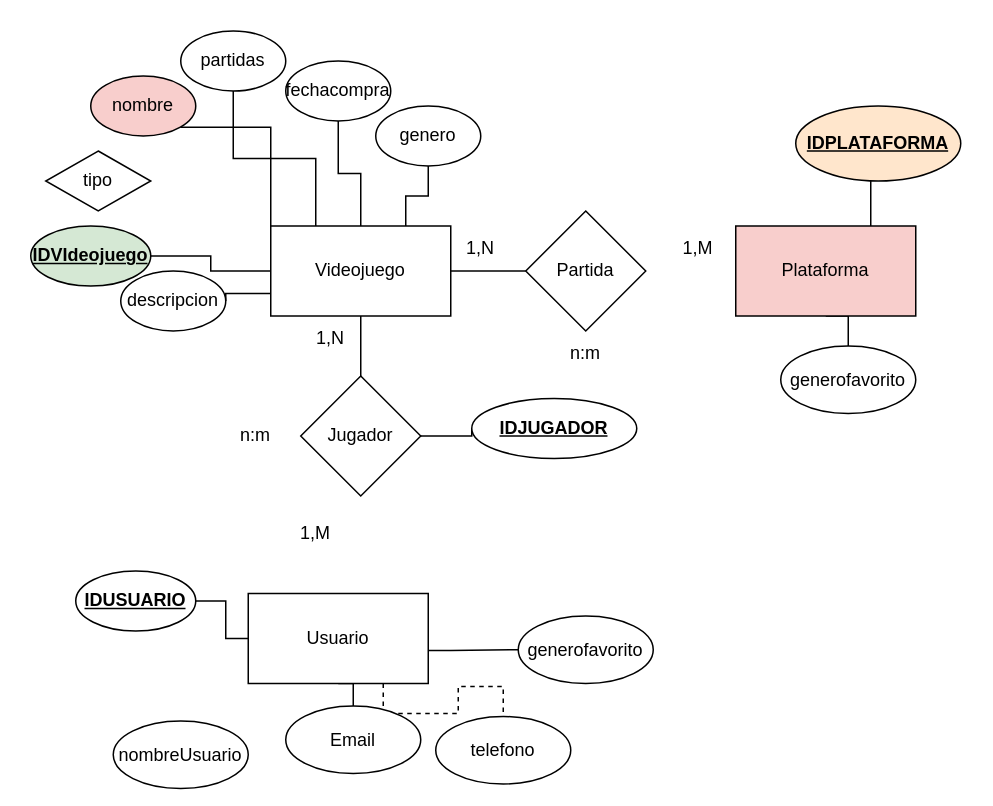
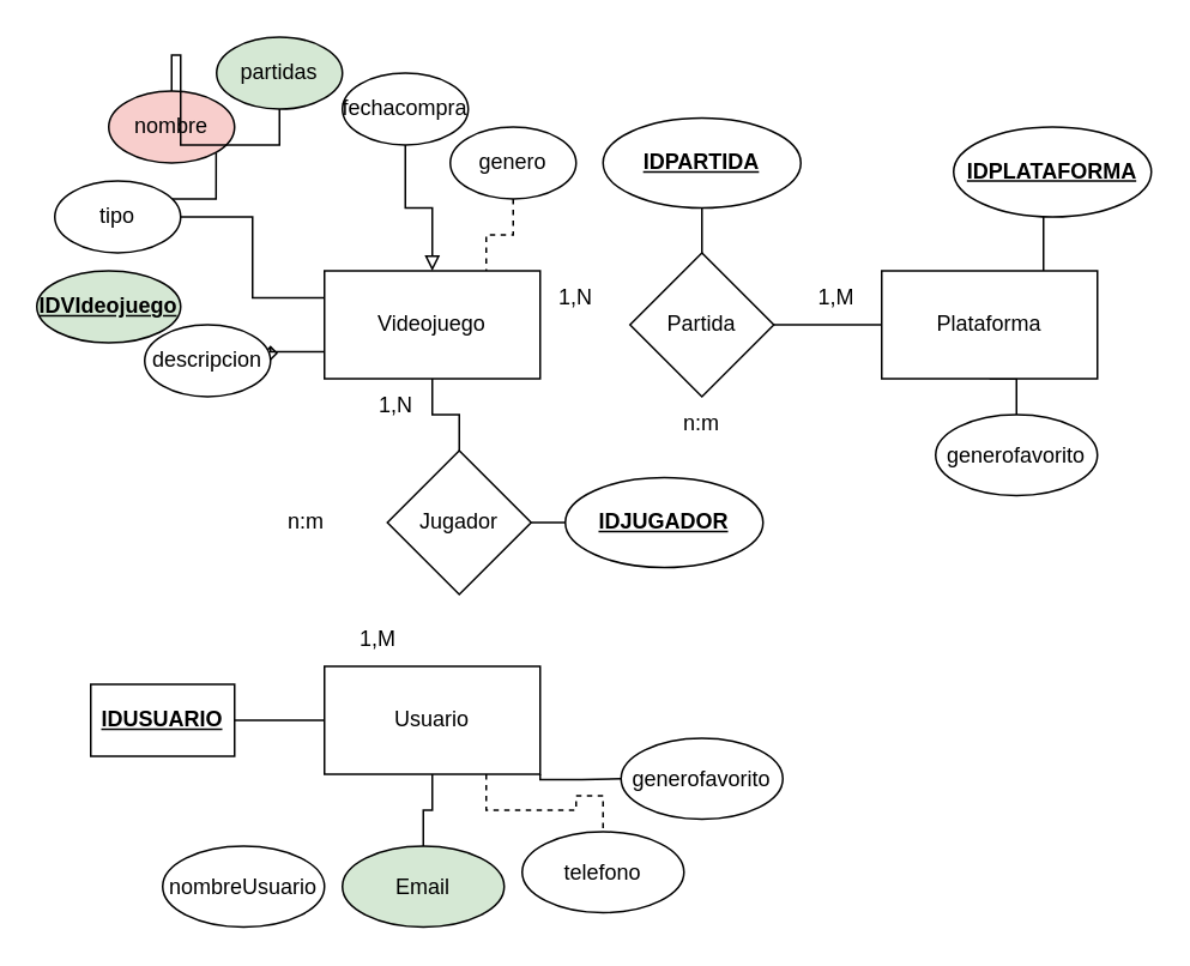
- <mxCell id="24" value="partidas" style="ellipse;whiteSpace=wrap;html=1;" vertex="1" parent="1"><mxGeometry x="120" y="20" width="70" height="40" as="geometry" /></mxCell>
+ <mxCell id="24" value="partidas" style="ellipse;whiteSpace=wrap;html=1;fillColor=#d5e8d4;" vertex="1" parent="1"><mxGeometry x="120" y="20" width="70" height="40" as="geometry" /></mxCell>
- <mxCell id="19" style="edgeStyle=orthogonalEdgeStyle;rounded=0;orthogonalLoop=1;jettySize=auto;html=1;exitX=1;exitY=1;exitDx=0;exitDy=0;entryX=0;entryY=0;entryDx=0;entryDy=0;endArrow=none;endFill=0;" edge="1" parent="1" source="20" target="7"><mxGeometry relative="1" as="geometry" /></mxCell>
+ <mxCell id="19" style="edgeStyle=orthogonalEdgeStyle;rounded=0;orthogonalLoop=1;jettySize=auto;html=1;exitX=1;exitY=1;exitDx=0;exitDy=0;endArrow=none;endFill=0;" edge="1" parent="1" source="20" target="25"><mxGeometry relative="1" as="geometry" /></mxCell>
+ <mxCell id="39" value="&lt;b&gt;&lt;u&gt;IDPARTIDA&lt;/u&gt;&lt;/b&gt;" style="ellipse;whiteSpace=wrap;html=1;" vertex="1" parent="1"><mxGeometry x="335" y="65" width="110" height="50" as="geometry" /></mxCell>
- <mxCell id="38" value="&lt;b&gt;&lt;u&gt;IDPLATAFORMA&lt;/u&gt;&lt;/b&gt;" style="ellipse;whiteSpace=wrap;html=1;fillColor=#ffe6cc;" vertex="1" parent="1"><mxGeometry x="530" y="70" width="110" height="50" as="geometry" /></mxCell>
+ <mxCell id="38" value="&lt;b&gt;&lt;u&gt;IDPLATAFORMA&lt;/u&gt;&lt;/b&gt;" style="ellipse;whiteSpace=wrap;html=1;" vertex="1" parent="1"><mxGeometry x="530" y="70" width="110" height="50" as="geometry" /></mxCell>
- <mxCell id="23" style="edgeStyle=orthogonalEdgeStyle;rounded=0;orthogonalLoop=1;jettySize=auto;html=1;exitX=0.5;exitY=1;exitDx=0;exitDy=0;entryX=0.25;entryY=0;entryDx=0;entryDy=0;endArrow=none;endFill=0;" edge="1" parent="1" source="24" target="7"><mxGeometry relative="1" as="geometry" /></mxCell>
+ <mxCell id="23" style="edgeStyle=orthogonalEdgeStyle;rounded=0;orthogonalLoop=1;jettySize=auto;html=1;exitX=0.5;exitY=1;exitDx=0;exitDy=0;endArrow=none;endFill=0;" edge="1" parent="1" source="24" target="20"><mxGeometry relative="1" as="geometry" /></mxCell>
- <mxCell id="25" value="tipo" style="rhombus;whiteSpace=wrap;html=1;" vertex="1" parent="1"><mxGeometry x="30" y="100" width="70" height="40" as="geometry" /></mxCell>
+ <mxCell id="25" value="tipo" style="ellipse;whiteSpace=wrap;html=1;" vertex="1" parent="1"><mxGeometry x="30" y="100" width="70" height="40" as="geometry" /></mxCell>
+ <mxCell id="15" style="edgeStyle=orthogonalEdgeStyle;rounded=0;orthogonalLoop=1;jettySize=auto;html=1;exitX=0.5;exitY=0;exitDx=0;exitDy=0;entryX=0.5;entryY=1;entryDx=0;entryDy=0;endArrow=none;endFill=0;" edge="1" parent="1" source="16" target="39"><mxGeometry relative="1" as="geometry" /></mxCell>
- <mxCell id="21" style="edgeStyle=orthogonalEdgeStyle;rounded=0;orthogonalLoop=1;jettySize=auto;html=1;exitX=0.5;exitY=1;exitDx=0;exitDy=0;entryX=0.75;entryY=0;entryDx=0;entryDy=0;endArrow=none;endFill=0;" edge="1" parent="1" source="22" target="7"><mxGeometry relative="1" as="geometry" /></mxCell>
+ <mxCell id="21" style="edgeStyle=orthogonalEdgeStyle;rounded=0;orthogonalLoop=1;jettySize=auto;html=1;exitX=0.5;exitY=1;exitDx=0;exitDy=0;entryX=0.75;entryY=0;entryDx=0;entryDy=0;endArrow=none;endFill=0;dashed=1;" edge="1" parent="1" source="22" target="7"><mxGeometry relative="1" as="geometry" /></mxCell>
+ <mxCell id="6" style="edgeStyle=orthogonalEdgeStyle;rounded=0;orthogonalLoop=1;jettySize=auto;html=1;exitX=0;exitY=0.25;exitDx=0;exitDy=0;entryX=1;entryY=0.5;entryDx=0;entryDy=0;endArrow=none;endFill=0;" edge="1" parent="1" source="7" target="25"><mxGeometry relative="1" as="geometry" /></mxCell>
- <mxCell id="28" style="edgeStyle=orthogonalEdgeStyle;rounded=0;orthogonalLoop=1;jettySize=auto;html=1;exitX=0.5;exitY=1;exitDx=0;exitDy=0;entryX=0.5;entryY=0;entryDx=0;entryDy=0;endArrow=none;endFill=0;" edge="1" parent="1" source="29" target="7"><mxGeometry relative="1" as="geometry" /></mxCell>
+ <mxCell id="28" style="edgeStyle=orthogonalEdgeStyle;rounded=0;orthogonalLoop=1;jettySize=auto;html=1;exitX=0.5;exitY=1;exitDx=0;exitDy=0;entryX=0.5;entryY=0;entryDx=0;entryDy=0;endArrow=block;endFill=0;" edge="1" parent="1" source="29" target="7"><mxGeometry relative="1" as="geometry" /></mxCell>
- <mxCell id="5" style="edgeStyle=orthogonalEdgeStyle;rounded=0;orthogonalLoop=1;jettySize=auto;html=1;exitX=0;exitY=0.5;exitDx=0;exitDy=0;entryX=1;entryY=0.5;entryDx=0;entryDy=0;endArrow=none;endFill=0;" edge="1" parent="1" source="7" target="26"><mxGeometry relative="1" as="geometry" /></mxCell>
- <mxCell id="2" style="edgeStyle=orthogonalEdgeStyle;rounded=0;orthogonalLoop=1;jettySize=auto;html=1;exitX=1;exitY=0.5;exitDx=0;exitDy=0;entryX=0;entryY=0.5;entryDx=0;entryDy=0;endArrow=none;endFill=0;" edge="1" parent="1" source="7" target="16"><mxGeometry relative="1" as="geometry" /></mxCell>
+ <mxCell id="14" style="edgeStyle=orthogonalEdgeStyle;rounded=0;orthogonalLoop=1;jettySize=auto;html=1;exitX=1;exitY=0.5;exitDx=0;exitDy=0;entryX=0;entryY=0.5;entryDx=0;entryDy=0;endArrow=none;endFill=0;" edge="1" parent="1" source="16" target="9"><mxGeometry relative="1" as="geometry" /></mxCell>
- <mxCell id="9" value="Plataforma" style="rounded=0;whiteSpace=wrap;html=1;fillColor=#f8cecc;" vertex="1" parent="1"><mxGeometry x="490" y="150" width="120" height="60" as="geometry" /></mxCell>
+ <mxCell id="9" value="Plataforma" style="rounded=0;whiteSpace=wrap;html=1;" vertex="1" parent="1"><mxGeometry x="490" y="150" width="120" height="60" as="geometry" /></mxCell>
- <mxCell id="4" style="edgeStyle=orthogonalEdgeStyle;rounded=0;orthogonalLoop=1;jettySize=auto;html=1;exitX=0;exitY=0.75;exitDx=0;exitDy=0;entryX=1;entryY=0.5;entryDx=0;entryDy=0;endArrow=none;endFill=0;" edge="1" parent="1" source="7" target="27"><mxGeometry relative="1" as="geometry" /></mxCell>
+ <mxCell id="4" style="edgeStyle=orthogonalEdgeStyle;rounded=0;orthogonalLoop=1;jettySize=auto;html=1;exitX=0;exitY=0.75;exitDx=0;exitDy=0;entryX=1;entryY=0.5;entryDx=0;entryDy=0;endArrow=diamond;endFill=0;" edge="1" parent="1" source="7" target="27"><mxGeometry relative="1" as="geometry" /></mxCell>
- <mxCell id="40" value="&lt;b&gt;&lt;u&gt;IDJUGADOR&lt;/u&gt;&lt;/b&gt;" style="ellipse;whiteSpace=wrap;html=1;" vertex="1" parent="1"><mxGeometry x="314" y="265" width="110" height="40" as="geometry" /></mxCell>
+ <mxCell id="40" value="&lt;b&gt;&lt;u&gt;IDJUGADOR&lt;/u&gt;&lt;/b&gt;" style="ellipse;whiteSpace=wrap;html=1;" vertex="1" parent="1"><mxGeometry x="314" y="265" width="110" height="50" as="geometry" /></mxCell>
- <mxCell id="18" value="Jugador" style="rhombus;whiteSpace=wrap;html=1;" vertex="1" parent="1"><mxGeometry x="200" y="250" width="80" height="80" as="geometry" /></mxCell>
+ <mxCell id="18" value="Jugador" style="rhombus;whiteSpace=wrap;html=1;" vertex="1" parent="1"><mxGeometry x="215" y="250" width="80" height="80" as="geometry" /></mxCell>
- <mxCell id="31" value="&lt;b&gt;&lt;u&gt;IDUSUARIO&lt;/u&gt;&lt;/b&gt;" style="ellipse;whiteSpace=wrap;html=1;" vertex="1" parent="1"><mxGeometry x="50" y="380" width="80" height="40" as="geometry" /></mxCell>
+ <mxCell id="31" value="&lt;b&gt;&lt;u&gt;IDUSUARIO&lt;/u&gt;&lt;/b&gt;" style="whiteSpace=wrap;html=1;rounded=0;" vertex="1" parent="1"><mxGeometry x="50" y="380" width="80" height="40" as="geometry" /></mxCell>
- <mxCell id="13" value="Usuario" style="rounded=0;whiteSpace=wrap;html=1;" vertex="1" parent="1"><mxGeometry x="165" y="395" width="120" height="60" as="geometry" /></mxCell>
+ <mxCell id="13" value="Usuario" style="rounded=0;whiteSpace=wrap;html=1;" vertex="1" parent="1"><mxGeometry x="180" y="370" width="120" height="60" as="geometry" /></mxCell>
- <mxCell id="33" value="Email" style="ellipse;whiteSpace=wrap;html=1;" vertex="1" parent="1"><mxGeometry x="190" y="470" width="90" height="45" as="geometry" /></mxCell>
+ <mxCell id="33" value="Email" style="ellipse;whiteSpace=wrap;html=1;fillColor=#d5e8d4;" vertex="1" parent="1"><mxGeometry x="190" y="470" width="90" height="45" as="geometry" /></mxCell>
- <mxCell id="34" value="telefono" style="ellipse;whiteSpace=wrap;html=1;" vertex="1" parent="1"><mxGeometry x="290" y="477" width="90" height="45" as="geometry" /></mxCell>
+ <mxCell id="34" value="telefono" style="ellipse;whiteSpace=wrap;html=1;" vertex="1" parent="1"><mxGeometry x="290" y="462" width="90" height="45" as="geometry" /></mxCell>
- <mxCell id="32" value="nombreUsuario" style="ellipse;whiteSpace=wrap;html=1;" vertex="1" parent="1"><mxGeometry x="75" y="480" width="90" height="45" as="geometry" /></mxCell>
+ <mxCell id="32" value="nombreUsuario" style="ellipse;whiteSpace=wrap;html=1;" vertex="1" parent="1"><mxGeometry x="90" y="470" width="90" height="45" as="geometry" /></mxCell>
